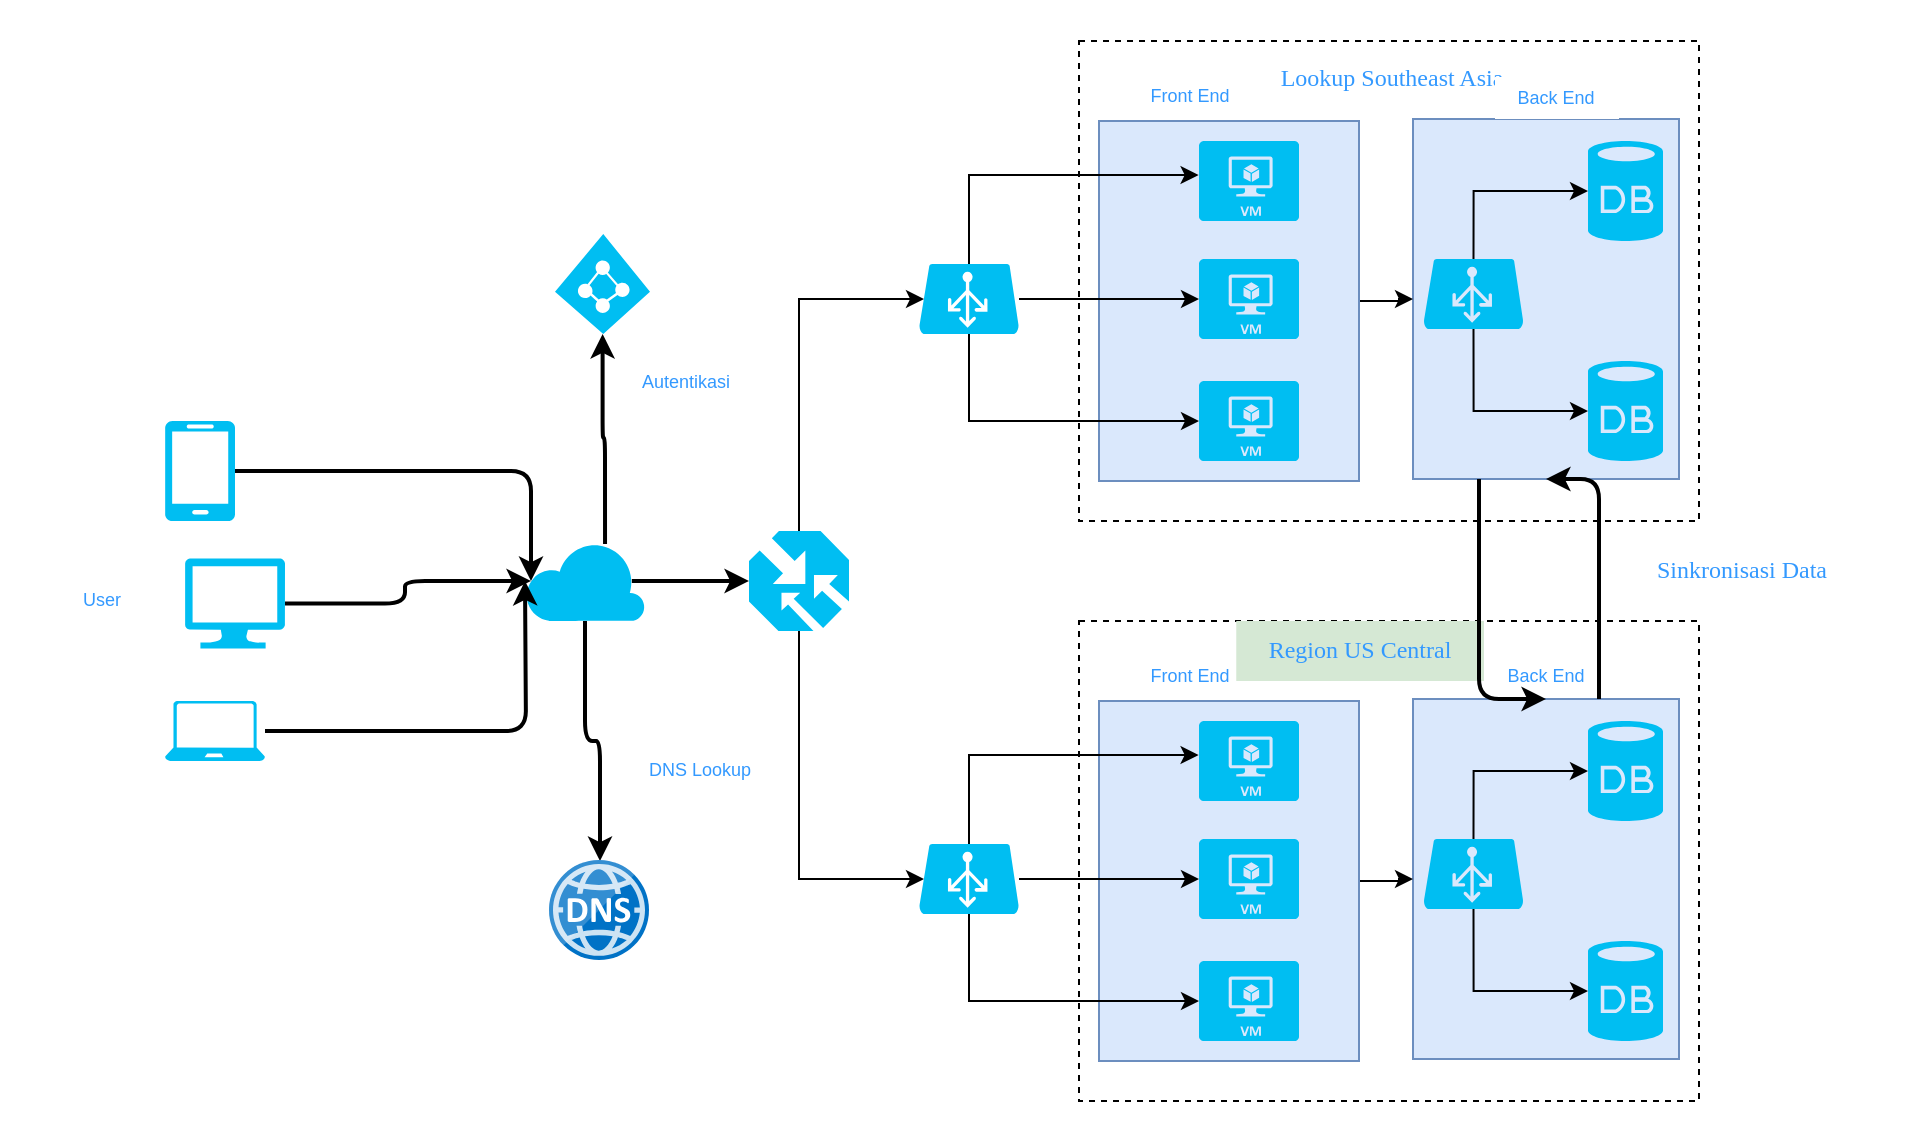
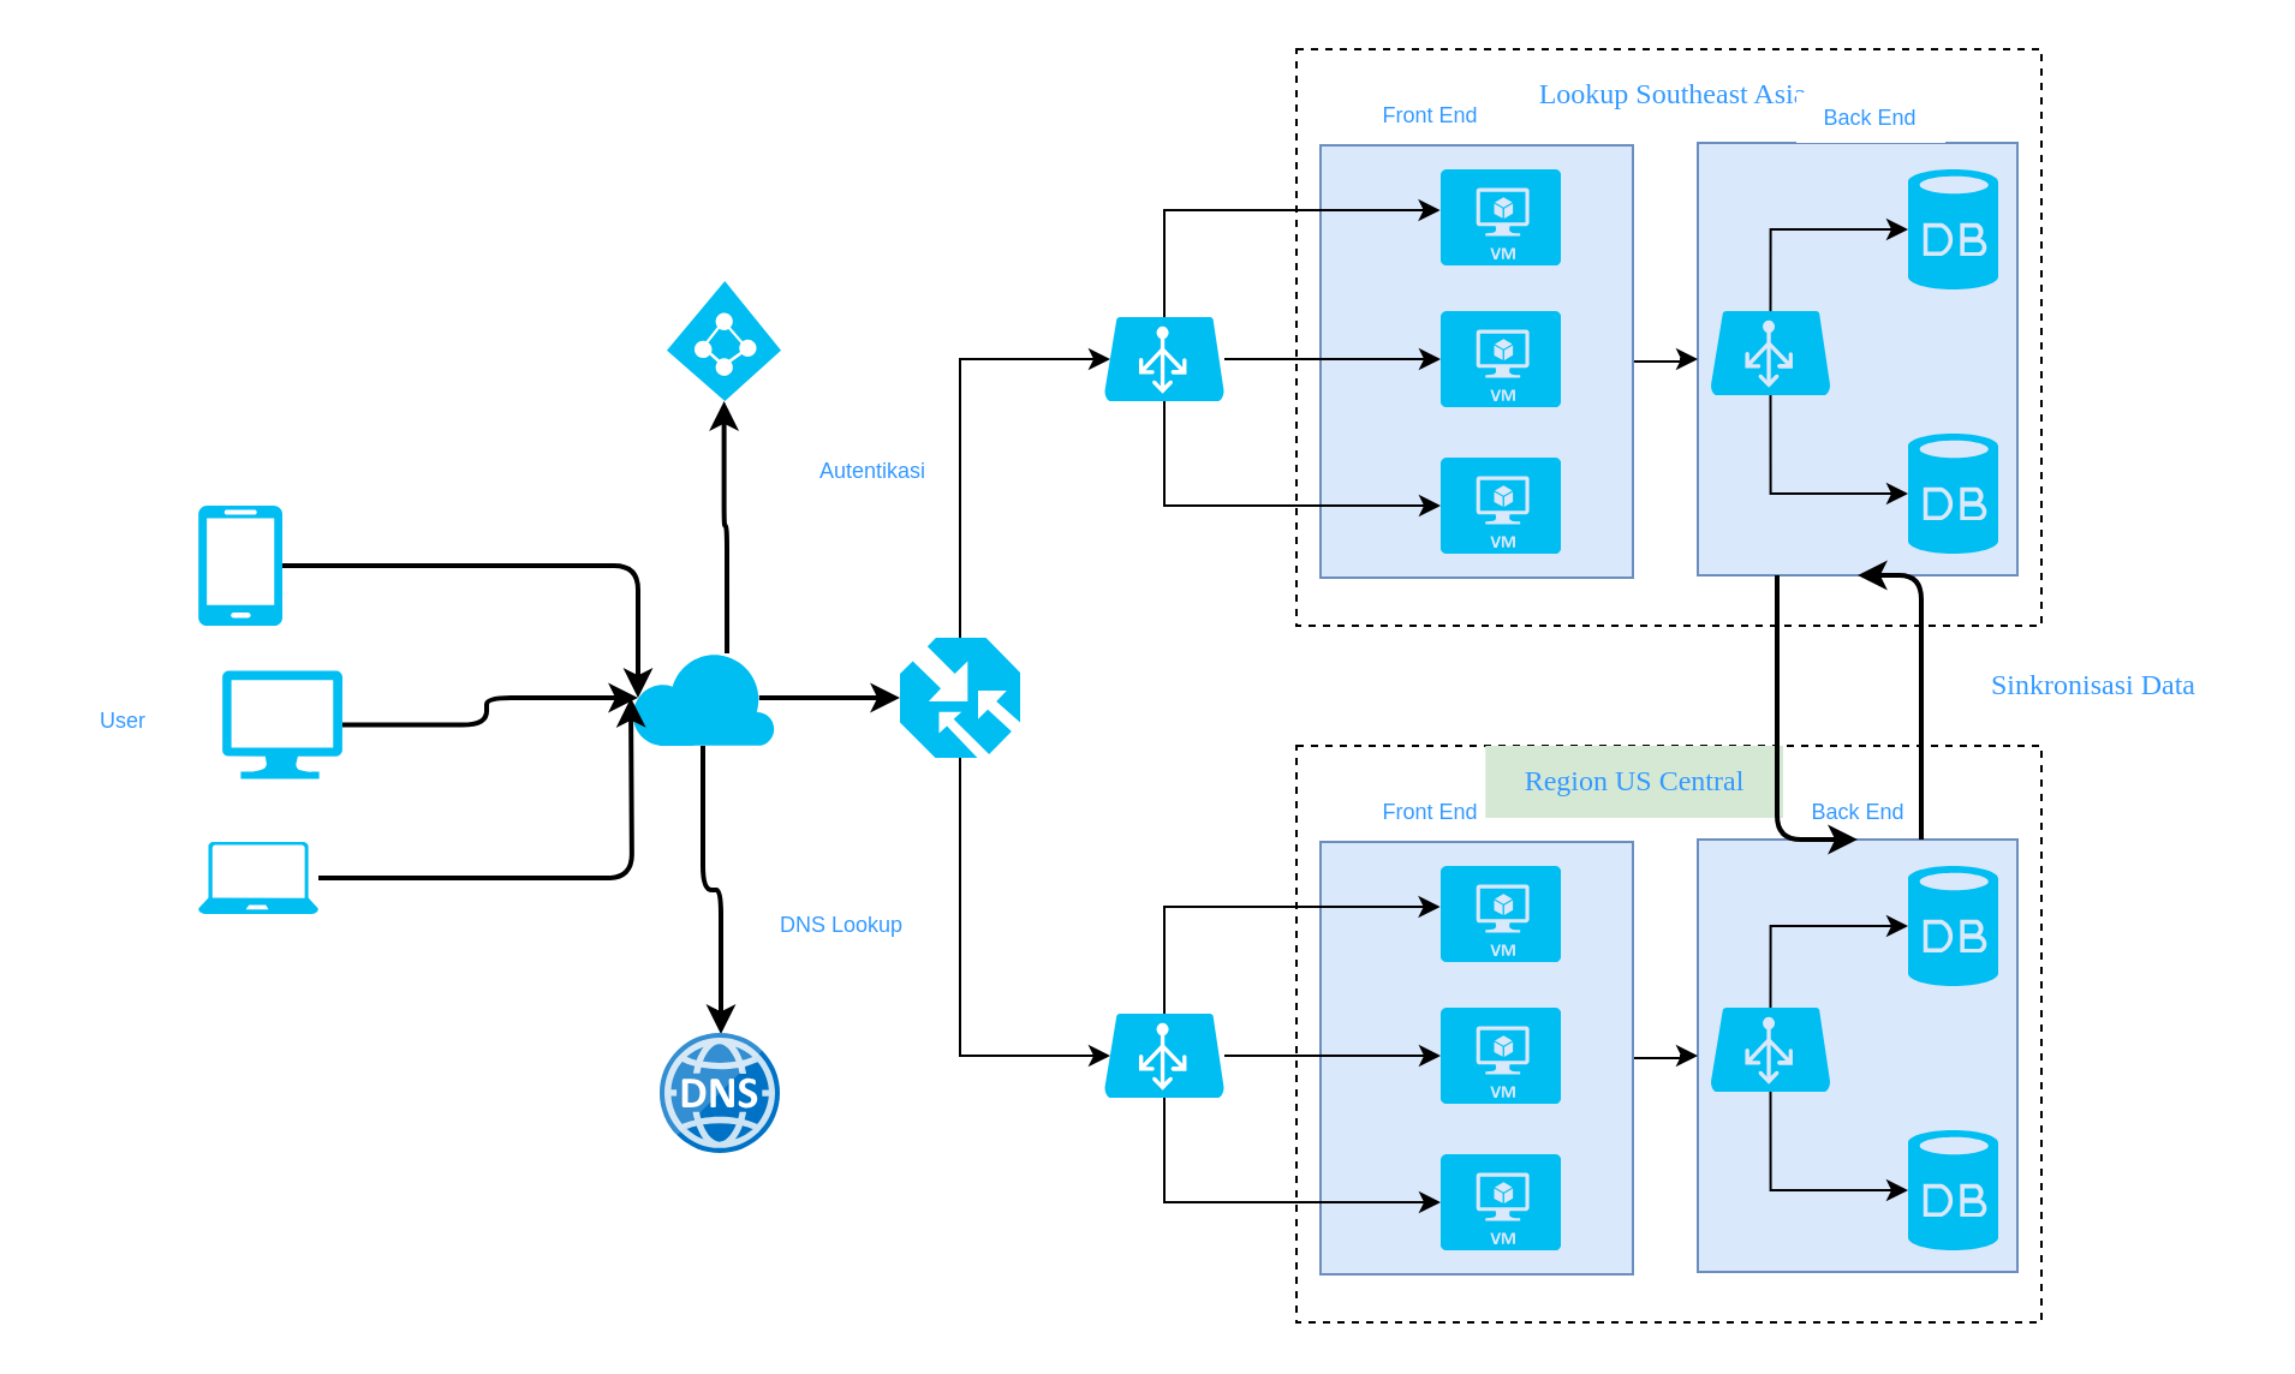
- <mxCell id="56" value="Autentikasi" style="rounded=0;whiteSpace=wrap;html=1;dashed=1;fontColor=#3399FF;strokeColor=none;fontSize=9;" vertex="1" parent="1"><mxGeometry x="312" y="180" width="62" height="21" as="geometry" /></mxCell>
+ <mxCell id="56" value="Autentikasi" style="rounded=0;whiteSpace=wrap;html=1;dashed=1;fontColor=#3399FF;strokeColor=none;fontSize=9;" vertex="1" parent="1"><mxGeometry x="332" y="185" width="62" height="21" as="geometry" /></mxCell>
